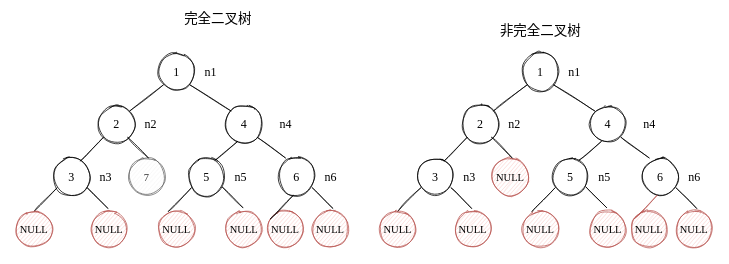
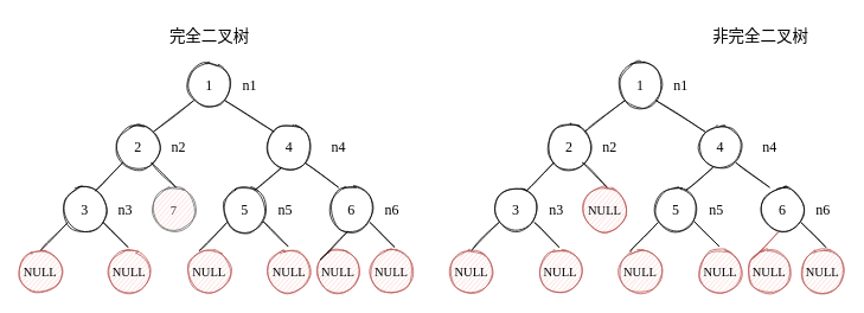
- <mxCell id="64" value="&lt;font style=&quot;font-size: 18px;&quot;&gt;完全二叉树&lt;/font&gt;" style="text;html=1;align=center;verticalAlign=middle;resizable=0;points=[];autosize=1;strokeColor=none;fillColor=none;fontSize=14;fontFamily=Comic Sans MS;" vertex="1" parent="1"><mxGeometry x="235" y="5" width="110" height="40" as="geometry" /></mxCell>
+ <mxCell id="64" value="&lt;font style=&quot;font-size: 18px;&quot;&gt;完全二叉树&lt;/font&gt;" style="text;html=1;align=center;verticalAlign=middle;resizable=0;points=[];autosize=1;strokeColor=none;fillColor=none;fontSize=14;fontFamily=Comic Sans MS;" vertex="1" parent="1"><mxGeometry x="180" y="20" width="110" height="40" as="geometry" /></mxCell>
- <mxCell id="65" value="非完全二叉树" style="text;html=1;align=center;verticalAlign=middle;resizable=0;points=[];autosize=1;strokeColor=none;fillColor=none;fontSize=18;fontFamily=Comic Sans MS;" vertex="1" parent="1"><mxGeometry x="655" y="20" width="130" height="40" as="geometry" /></mxCell>
+ <mxCell id="65" value="非完全二叉树" style="text;html=1;align=center;verticalAlign=middle;resizable=0;points=[];autosize=1;strokeColor=none;fillColor=none;fontSize=18;fontFamily=Comic Sans MS;" vertex="1" parent="1"><mxGeometry x="790" y="20" width="130" height="40" as="geometry" /></mxCell>
- <mxCell id="50" value="&lt;font style=&quot;font-size: 14px;&quot;&gt;7&lt;/font&gt;" style="ellipse;whiteSpace=wrap;html=1;aspect=fixed;fontSize=16;fontFamily=Comic Sans MS;sketch=1;fillColor=#f5f5f5;strokeColor=#666666;fontColor=#333333;" vertex="1" parent="1"><mxGeometry x="170" y="210" width="50" height="50" as="geometry" /></mxCell>
+ <mxCell id="50" value="&lt;font style=&quot;font-size: 14px;&quot;&gt;7&lt;/font&gt;" style="ellipse;whiteSpace=wrap;html=1;aspect=fixed;fontSize=16;fontFamily=Comic Sans MS;sketch=1;fillColor=#f8cecc;strokeColor=#666666;fontColor=#333333;" vertex="1" parent="1"><mxGeometry x="170" y="210" width="50" height="50" as="geometry" /></mxCell>
